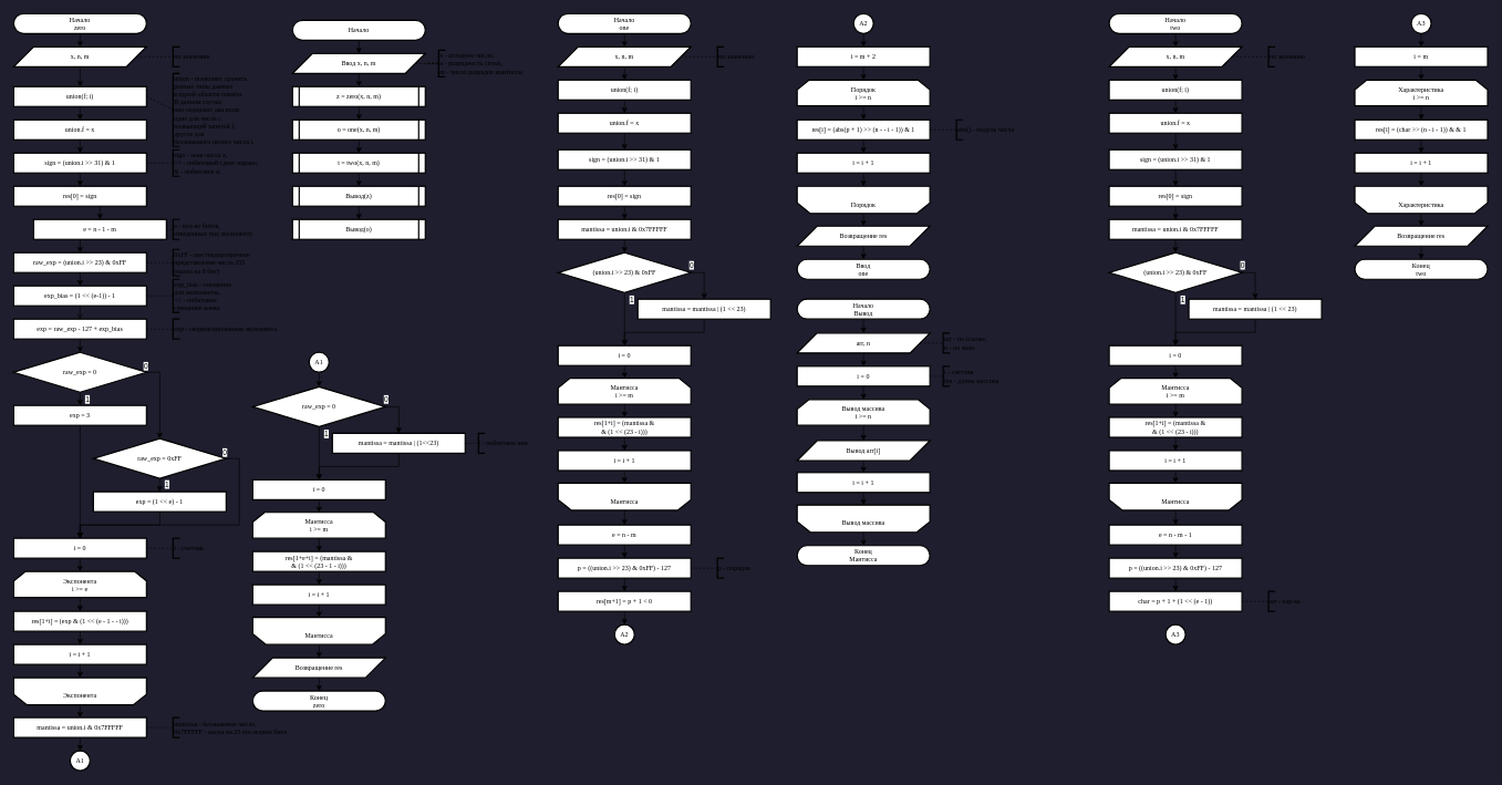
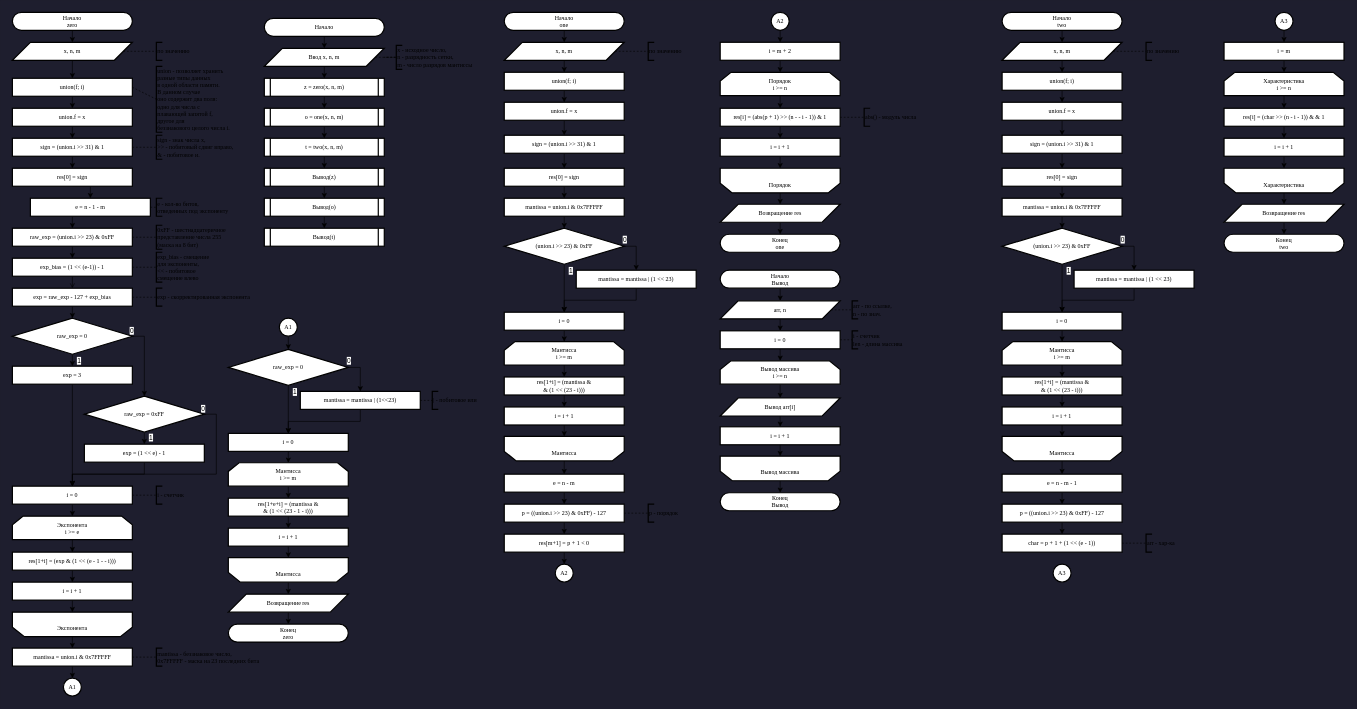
+ <mxCell id="239" style="edgeStyle=orthogonalEdgeStyle;rounded=0;orthogonalLoop=1;jettySize=auto;html=1;exitX=0.5;exitY=1;exitDx=0;exitDy=0;entryX=0.5;entryY=0;entryDx=0;entryDy=0;" edge="1" parent="1" source="240" target="241"><mxGeometry relative="1" as="geometry" /></mxCell>
+ <mxCell id="241" value="Вывод(t)" style="shape=process;whiteSpace=wrap;html=1;backgroundOutline=1;strokeWidth=2;size=0.05;fontFamily=JetBrains Mono;fontSize=10;" vertex="1" parent="1"><mxGeometry x="440" y="380" width="200" height="30" as="geometry" /></mxCell>
- <mxCell id="161" value="Ввод&lt;div&gt;one&lt;/div&gt;" style="rounded=1;whiteSpace=wrap;html=1;arcSize=50;container=0;strokeWidth=2;fontFamily=JetBrains Mono;fontSize=10;" vertex="1" parent="1"><mxGeometry x="1200" y="390" width="200" height="30" as="geometry" /></mxCell>
+ <mxCell id="161" value="Конец&lt;div&gt;one&lt;/div&gt;" style="rounded=1;whiteSpace=wrap;html=1;arcSize=50;container=0;strokeWidth=2;fontFamily=JetBrains Mono;fontSize=10;" vertex="1" parent="1"><mxGeometry x="1200" y="390" width="200" height="30" as="geometry" /></mxCell>
- <mxCell id="220" value="Конец&lt;div&gt;Мантисса&lt;/div&gt;" style="rounded=1;whiteSpace=wrap;html=1;arcSize=50;container=0;strokeWidth=2;fontFamily=JetBrains Mono;fontSize=10;" vertex="1" parent="1"><mxGeometry x="1200" y="821" width="200" height="30" as="geometry" /></mxCell>
+ <mxCell id="220" value="Конец&lt;div&gt;Вывод&lt;/div&gt;" style="rounded=1;whiteSpace=wrap;html=1;arcSize=50;container=0;strokeWidth=2;fontFamily=JetBrains Mono;fontSize=10;" vertex="1" parent="1"><mxGeometry x="1200" y="821" width="200" height="30" as="geometry" /></mxCell>
